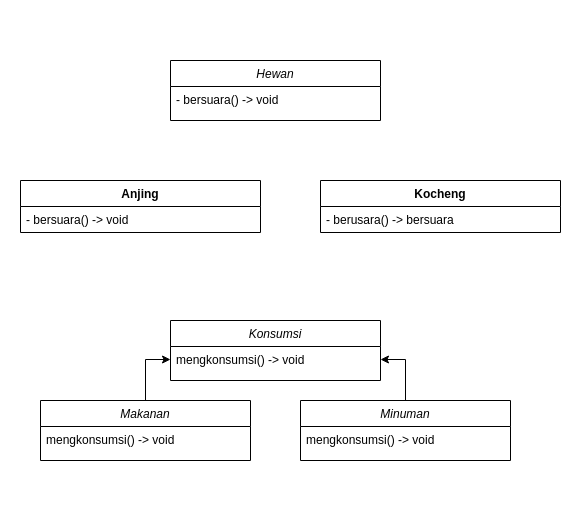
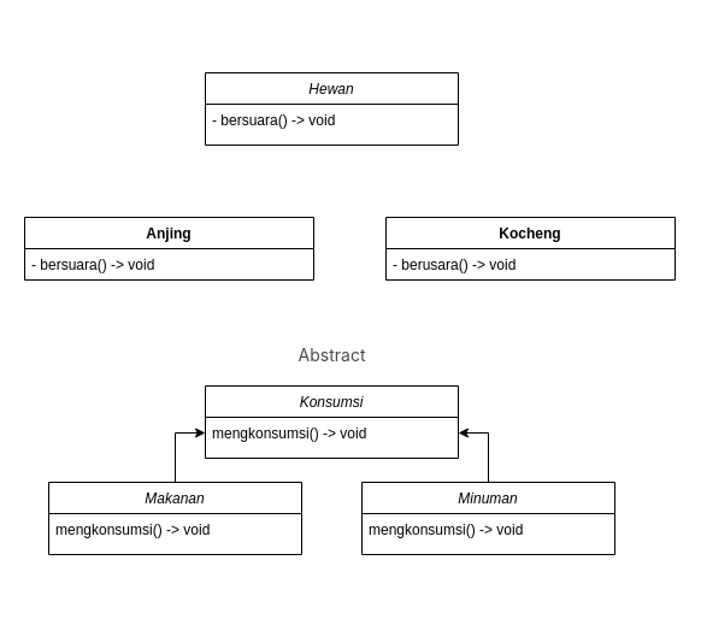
- <mxCell id="8" value="- berusara() -&amp;gt; bersuara" style="text;strokeColor=none;fillColor=none;align=left;verticalAlign=top;spacingLeft=4;spacingRight=4;overflow=hidden;rotatable=0;points=[[0,0.5],[1,0.5]];portConstraint=eastwest;whiteSpace=wrap;html=1;" parent="7" vertex="1"><mxGeometry y="26" width="240" height="26" as="geometry" /></mxCell>
+ <mxCell id="8" value="- berusara() -&amp;gt; void" style="text;strokeColor=none;fillColor=none;align=left;verticalAlign=top;spacingLeft=4;spacingRight=4;overflow=hidden;rotatable=0;points=[[0,0.5],[1,0.5]];portConstraint=eastwest;whiteSpace=wrap;html=1;" parent="7" vertex="1"><mxGeometry y="26" width="240" height="26" as="geometry" /></mxCell>
+ <mxCell id="12" value="&lt;span style=&quot;color: rgb(74, 74, 74); font-family: Inter, sans-serif; font-size: 14px; text-align: left; text-wrap: wrap; background-color: rgb(255, 255, 255);&quot;&gt;Abstract&lt;/span&gt;" style="text;html=1;align=center;verticalAlign=middle;resizable=0;points=[];autosize=1;strokeColor=none;fillColor=none;" parent="9" vertex="1"><mxGeometry x="220" width="70" height="30" as="geometry" /></mxCell>
